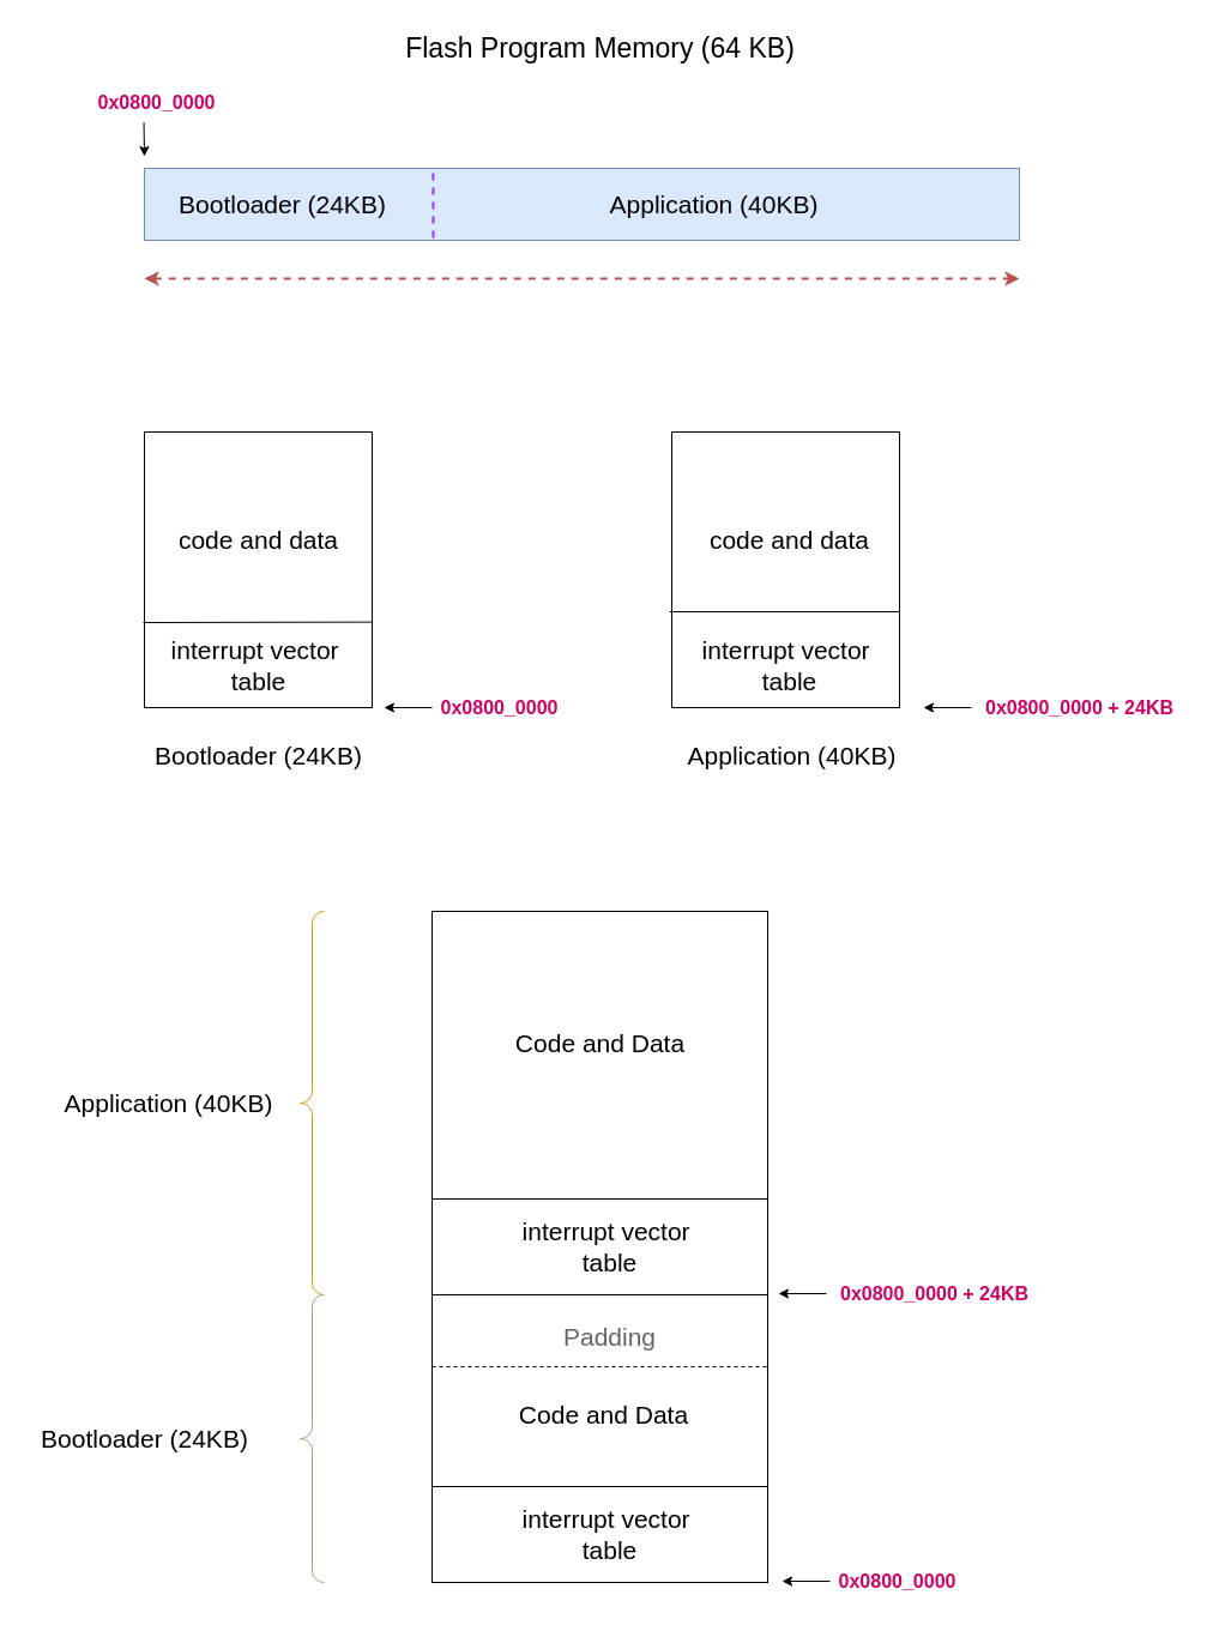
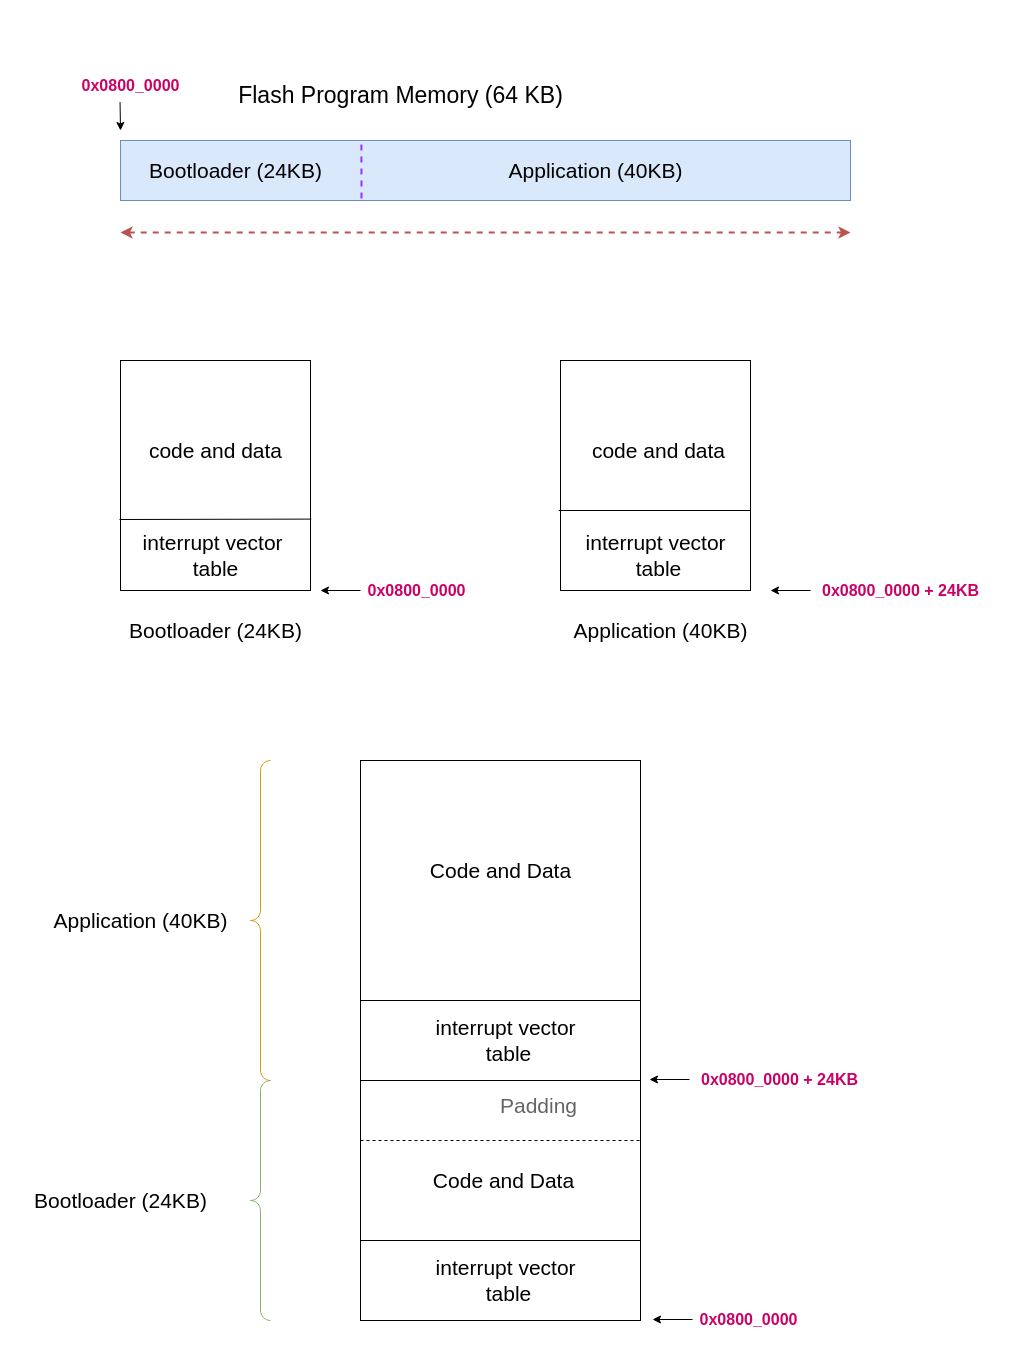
- <mxCell id="5" value="Flash Program Memory (64 KB)" style="text;html=1;align=center;verticalAlign=middle;resizable=0;points=[];autosize=1;strokeColor=none;fillColor=none;strokeWidth=2;fontSize=23;" parent="1" vertex="1"><mxGeometry x="325" y="20" width="350" height="40" as="geometry" /></mxCell>
+ <mxCell id="5" value="Flash Program Memory (64 KB)" style="text;html=1;align=center;verticalAlign=middle;resizable=0;points=[];autosize=1;strokeColor=none;fillColor=none;strokeWidth=2;fontSize=23;" parent="1" vertex="1"><mxGeometry x="225" y="75" width="350" height="40" as="geometry" /></mxCell>
- <mxCell id="39" value="Padding" style="text;html=1;align=center;verticalAlign=middle;resizable=0;points=[];autosize=1;strokeColor=none;fillColor=none;strokeWidth=2;fontSize=21;rounded=0;textOpacity=60;" parent="30" vertex="1"><mxGeometry x="98" y="335" width="100" height="40" as="geometry" /></mxCell>
+ <mxCell id="39" value="Padding" style="text;html=1;align=center;verticalAlign=middle;resizable=0;points=[];autosize=1;strokeColor=none;fillColor=none;strokeWidth=2;fontSize=21;rounded=0;textOpacity=60;" parent="30" vertex="1"><mxGeometry x="128" y="325" width="100" height="40" as="geometry" /></mxCell>
